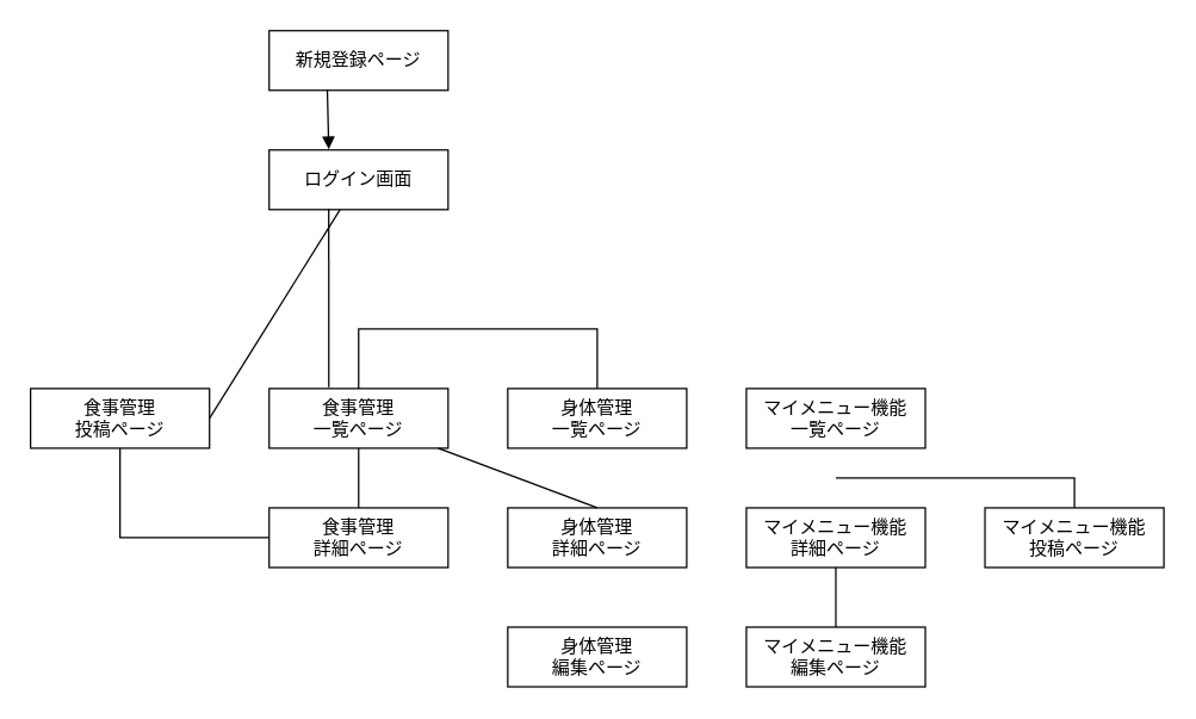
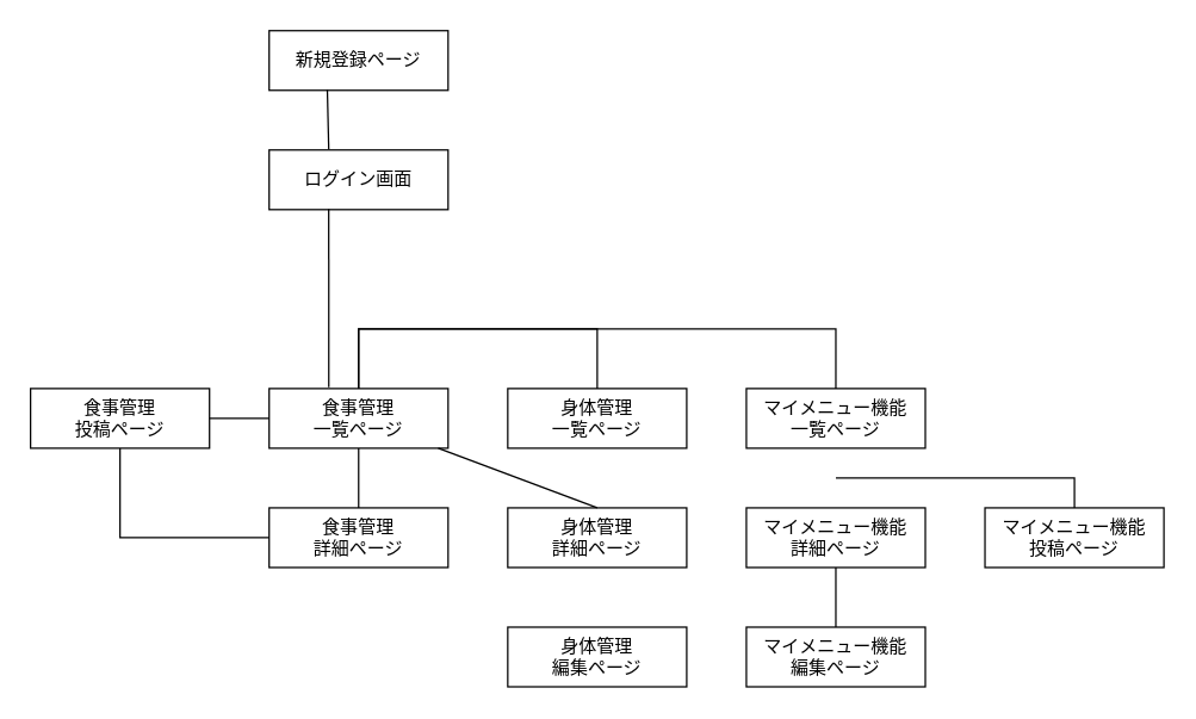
- <mxCell id="8" value="" style="endArrow=block;html=1;rounded=0;exitX=0.325;exitY=0.988;exitDx=0;exitDy=0;exitPerimeter=0;entryX=0.333;entryY=-0.012;entryDx=0;entryDy=0;entryPerimeter=0;" parent="1" source="6" target="5" edge="1"><mxGeometry relative="1" as="geometry"><mxPoint x="170" y="60" as="sourcePoint" /><mxPoint x="330" y="60" as="targetPoint" /><Array as="points" /></mxGeometry></mxCell>
+ <mxCell id="8" value="" style="endArrow=none;html=1;rounded=0;exitX=0.325;exitY=0.988;exitDx=0;exitDy=0;exitPerimeter=0;entryX=0.333;entryY=-0.012;entryDx=0;entryDy=0;entryPerimeter=0;" parent="1" source="6" target="5" edge="1"><mxGeometry relative="1" as="geometry"><mxPoint x="170" y="60" as="sourcePoint" /><mxPoint x="330" y="60" as="targetPoint" /><Array as="points" /></mxGeometry></mxCell>
- <mxCell id="22" value="" style="endArrow=none;html=1;rounded=0;exitX=1;exitY=0.5;exitDx=0;exitDy=0;" edge="1" parent="1" source="21" target="5"><mxGeometry relative="1" as="geometry"><mxPoint x="250" y="310" as="sourcePoint" /><mxPoint x="250" y="350" as="targetPoint" /></mxGeometry></mxCell>
+ <mxCell id="22" value="" style="endArrow=none;html=1;rounded=0;exitX=1;exitY=0.5;exitDx=0;exitDy=0;entryX=0;entryY=0.5;entryDx=0;entryDy=0;" edge="1" parent="1" source="21" target="2"><mxGeometry relative="1" as="geometry"><mxPoint x="250" y="310" as="sourcePoint" /><mxPoint x="250" y="350" as="targetPoint" /></mxGeometry></mxCell>
+ <mxCell id="9" value="" style="endArrow=none;html=1;rounded=0;exitX=0.5;exitY=0;exitDx=0;exitDy=0;entryX=0.5;entryY=0;entryDx=0;entryDy=0;" parent="1" source="2" target="4" edge="1"><mxGeometry relative="1" as="geometry"><mxPoint x="400" y="180" as="sourcePoint" /><mxPoint x="560" y="180" as="targetPoint" /><Array as="points"><mxPoint x="240" y="220" /><mxPoint x="420" y="220" /><mxPoint x="560" y="220" /></Array></mxGeometry></mxCell>
